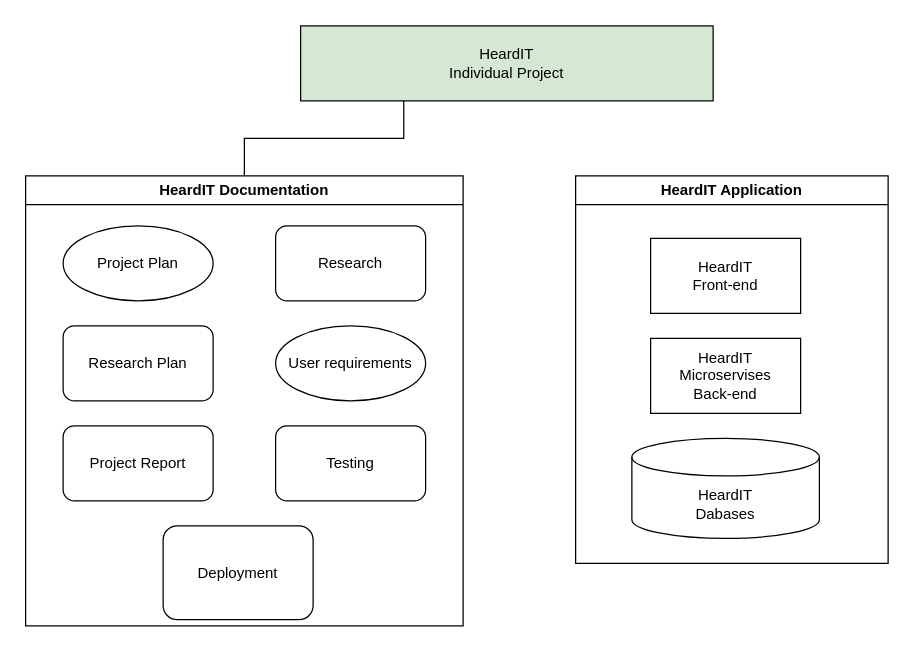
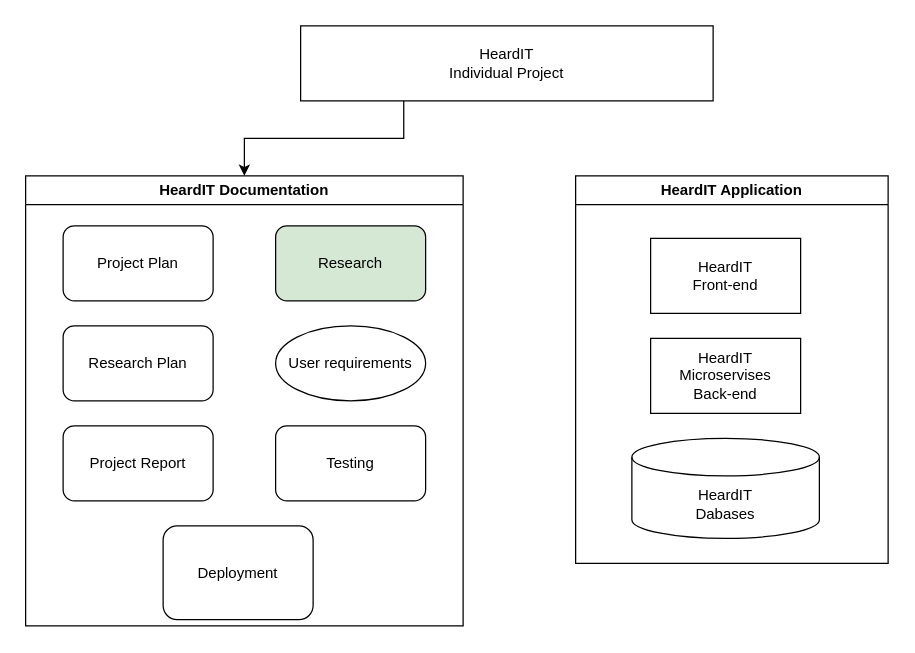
- <mxCell id="3" value="&lt;div&gt;HeardIT&lt;/div&gt;&lt;div&gt;Individual Project&lt;br&gt;&lt;/div&gt;" style="rounded=0;whiteSpace=wrap;html=1;fillColor=#d5e8d4;" vertex="1" parent="1"><mxGeometry x="240" y="20" width="330" height="60" as="geometry" /></mxCell>
+ <mxCell id="3" value="&lt;div&gt;HeardIT&lt;/div&gt;&lt;div&gt;Individual Project&lt;br&gt;&lt;/div&gt;" style="rounded=0;whiteSpace=wrap;html=1;" vertex="1" parent="1"><mxGeometry x="240" y="20" width="330" height="60" as="geometry" /></mxCell>
- <mxCell id="2" style="edgeStyle=orthogonalEdgeStyle;rounded=0;orthogonalLoop=1;jettySize=auto;html=1;exitX=0.25;exitY=1;exitDx=0;exitDy=0;entryX=0.5;entryY=0;entryDx=0;entryDy=0;endArrow=none;" edge="1" parent="1" source="3" target="15"><mxGeometry relative="1" as="geometry" /></mxCell>
+ <mxCell id="2" style="edgeStyle=orthogonalEdgeStyle;rounded=0;orthogonalLoop=1;jettySize=auto;html=1;exitX=0.25;exitY=1;exitDx=0;exitDy=0;entryX=0.5;entryY=0;entryDx=0;entryDy=0;" edge="1" parent="1" source="3" target="15"><mxGeometry relative="1" as="geometry" /></mxCell>
- <mxCell id="4" value="&lt;div&gt;Project Plan&lt;/div&gt;" style="ellipse;whiteSpace=wrap;html=1;" vertex="1" parent="1"><mxGeometry x="50" y="180" width="120" height="60" as="geometry" /></mxCell>
+ <mxCell id="4" value="&lt;div&gt;Project Plan&lt;/div&gt;" style="rounded=1;whiteSpace=wrap;html=1;" vertex="1" parent="1"><mxGeometry x="50" y="180" width="120" height="60" as="geometry" /></mxCell>
- <mxCell id="9" value="Research" style="rounded=1;whiteSpace=wrap;html=1;" vertex="1" parent="1"><mxGeometry x="220" y="180" width="120" height="60" as="geometry" /></mxCell>
+ <mxCell id="9" value="Research" style="rounded=1;whiteSpace=wrap;html=1;fillColor=#d5e8d4;" vertex="1" parent="1"><mxGeometry x="220" y="180" width="120" height="60" as="geometry" /></mxCell>
